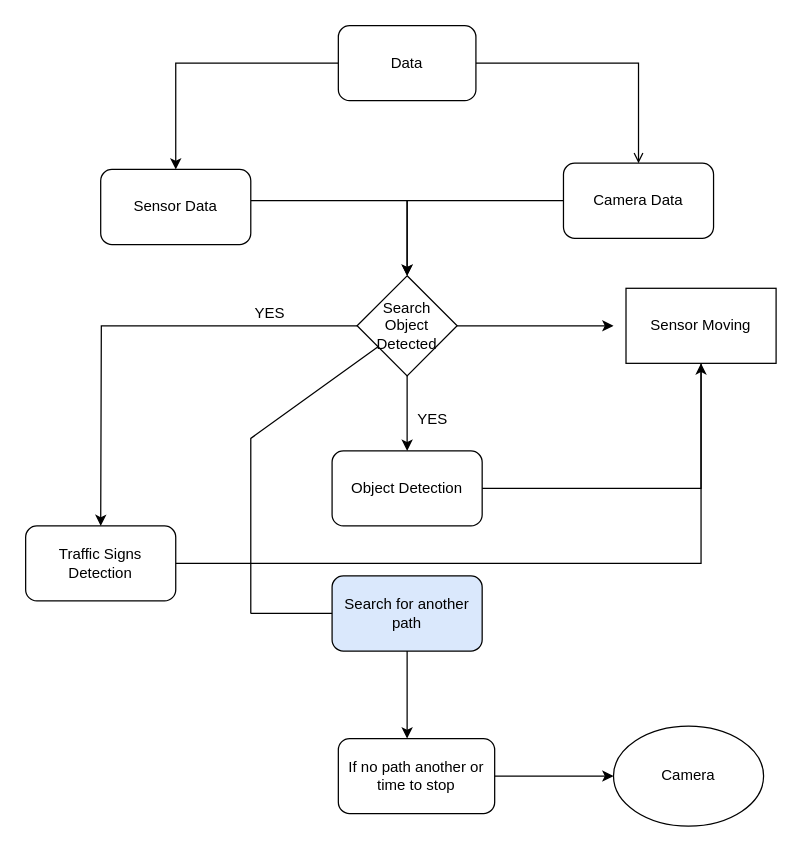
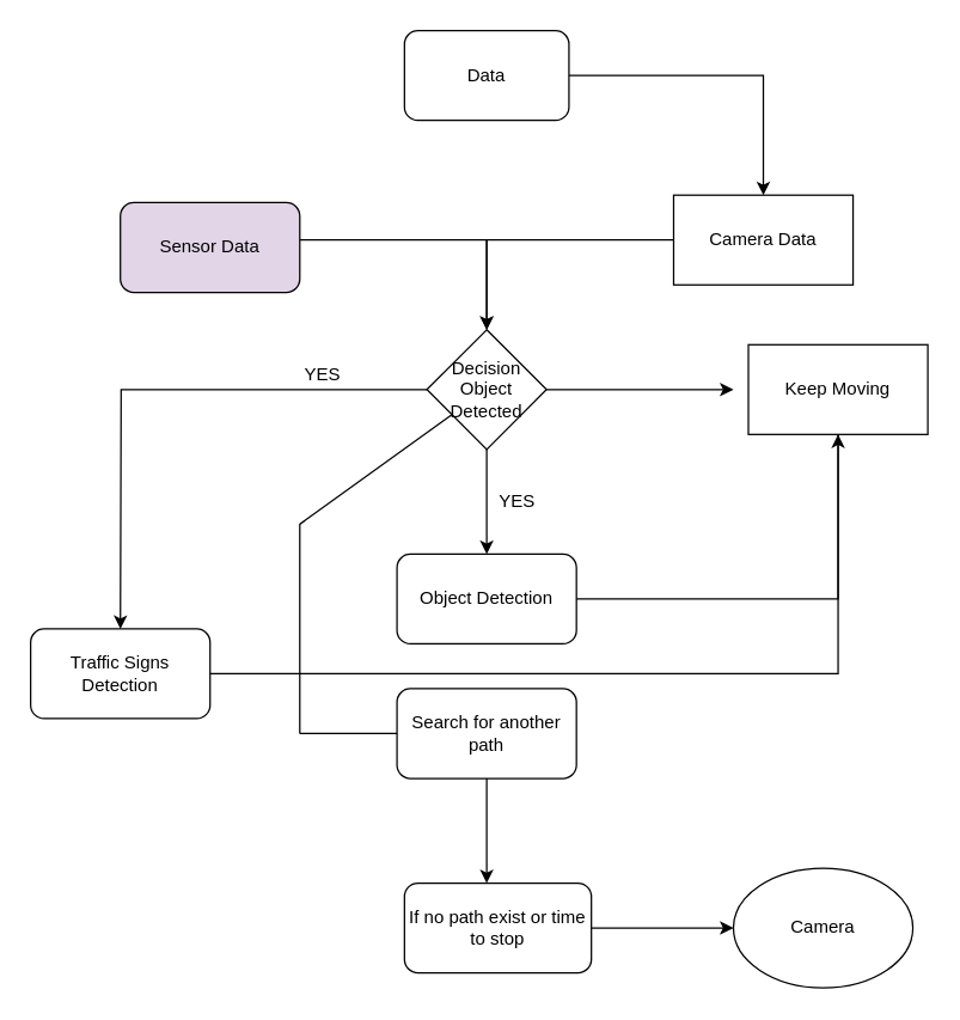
- <mxCell id="3" style="edgeStyle=orthogonalEdgeStyle;rounded=0;orthogonalLoop=1;jettySize=auto;html=1;entryX=0.5;entryY=0;entryDx=0;entryDy=0;" edge="1" parent="1" source="4" target="7"><mxGeometry relative="1" as="geometry" /></mxCell>
- <mxCell id="2" style="edgeStyle=orthogonalEdgeStyle;rounded=0;orthogonalLoop=1;jettySize=auto;html=1;endArrow=open;" edge="1" parent="1" source="4" target="9"><mxGeometry relative="1" as="geometry" /></mxCell>
+ <mxCell id="2" style="edgeStyle=orthogonalEdgeStyle;rounded=0;orthogonalLoop=1;jettySize=auto;html=1;" edge="1" parent="1" source="4" target="9"><mxGeometry relative="1" as="geometry" /></mxCell>
- <mxCell id="9" value="Camera Data" style="rounded=1;whiteSpace=wrap;html=1;" vertex="1" parent="1"><mxGeometry x="450" y="130" width="120" height="60" as="geometry" /></mxCell>
+ <mxCell id="9" value="Camera Data" style="whiteSpace=wrap;html=1;rounded=0;" vertex="1" parent="1"><mxGeometry x="450" y="130" width="120" height="60" as="geometry" /></mxCell>
- <mxCell id="7" value="Sensor Data" style="rounded=1;whiteSpace=wrap;html=1;" vertex="1" parent="1"><mxGeometry x="80" y="135" width="120" height="60" as="geometry" /></mxCell>
+ <mxCell id="7" value="Sensor Data" style="rounded=1;whiteSpace=wrap;html=1;fillColor=#e1d5e7;" vertex="1" parent="1"><mxGeometry x="80" y="135" width="120" height="60" as="geometry" /></mxCell>
- <mxCell id="13" value="Search&lt;br&gt;Object Detected" style="rhombus;whiteSpace=wrap;html=1;" vertex="1" parent="1"><mxGeometry x="285" y="220" width="80" height="80" as="geometry" /></mxCell>
+ <mxCell id="13" value="Decision&lt;br&gt;Object Detected" style="rhombus;whiteSpace=wrap;html=1;" vertex="1" parent="1"><mxGeometry x="285" y="220" width="80" height="80" as="geometry" /></mxCell>
- <mxCell id="5" value="Sensor Moving" style="whiteSpace=wrap;html=1;" vertex="1" parent="1"><mxGeometry x="500" y="230" width="120" height="60" as="geometry" /></mxCell>
+ <mxCell id="5" value="Keep Moving" style="whiteSpace=wrap;html=1;" vertex="1" parent="1"><mxGeometry x="500" y="230" width="120" height="60" as="geometry" /></mxCell>
- <mxCell id="18" value="Object Detection" style="rounded=1;whiteSpace=wrap;html=1;" vertex="1" parent="1"><mxGeometry x="265" y="360" width="120" height="60" as="geometry" /></mxCell>
+ <mxCell id="18" value="Object Detection" style="rounded=1;whiteSpace=wrap;html=1;" vertex="1" parent="1"><mxGeometry x="265" y="370" width="120" height="60" as="geometry" /></mxCell>
- <mxCell id="20" value="Search for another path" style="rounded=1;whiteSpace=wrap;html=1;fillColor=#dae8fc;" vertex="1" parent="1"><mxGeometry x="265" y="460" width="120" height="60" as="geometry" /></mxCell>
+ <mxCell id="20" value="Search for another path" style="rounded=1;whiteSpace=wrap;html=1;" vertex="1" parent="1"><mxGeometry x="265" y="460" width="120" height="60" as="geometry" /></mxCell>
- <mxCell id="23" value="If no path another or time to stop" style="rounded=1;whiteSpace=wrap;html=1;" vertex="1" parent="1"><mxGeometry x="270" y="590" width="125" height="60" as="geometry" /></mxCell>
+ <mxCell id="23" value="If no path exist or time to stop" style="rounded=1;whiteSpace=wrap;html=1;" vertex="1" parent="1"><mxGeometry x="270" y="590" width="125" height="60" as="geometry" /></mxCell>
